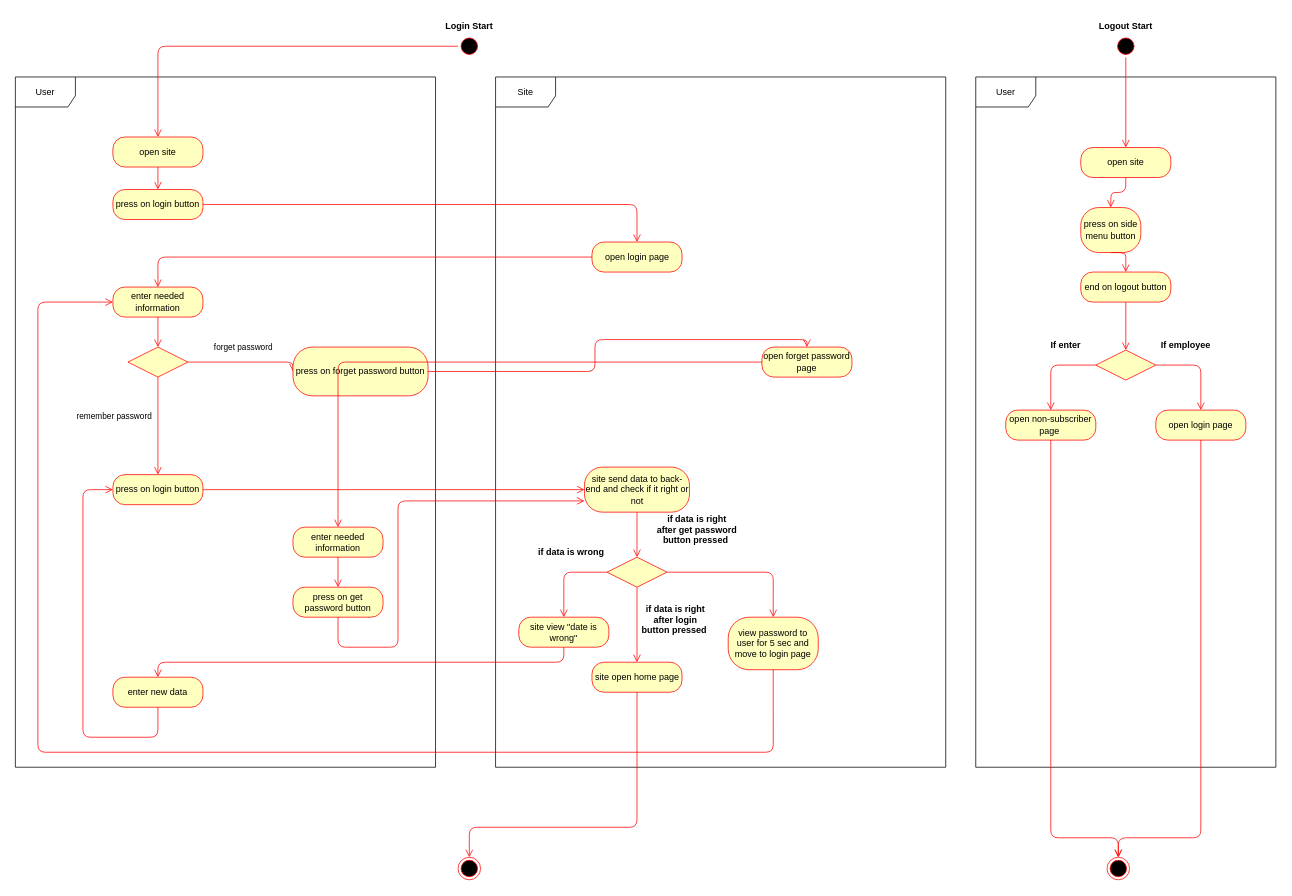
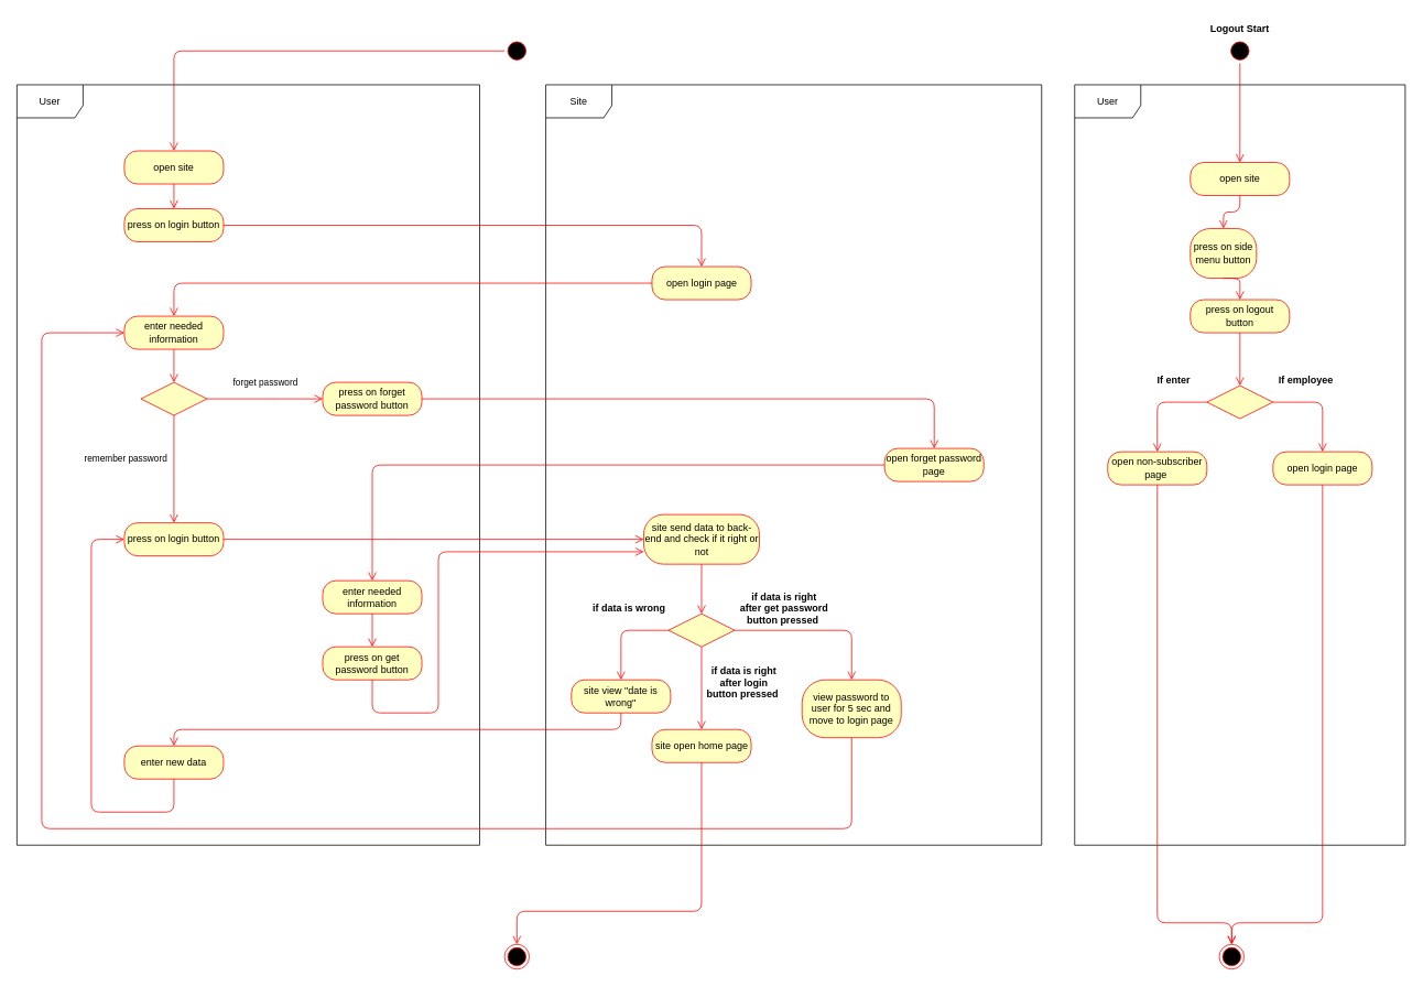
- <mxCell id="38" value="Login Start" style="text;align=center;fontStyle=1;verticalAlign=middle;spacingLeft=3;spacingRight=3;strokeColor=none;rotatable=0;points=[[0,0.5],[1,0.5]];portConstraint=eastwest;" vertex="1" parent="1"><mxGeometry x="585" y="20" width="80" height="26" as="geometry" /></mxCell>
- <mxCell id="51" value="end on logout button" style="rounded=1;whiteSpace=wrap;html=1;arcSize=40;fontColor=#000000;fillColor=#ffffc0;strokeColor=#ff0000;" vertex="1" parent="1"><mxGeometry x="1440" y="362" width="120" height="40" as="geometry" /></mxCell>
+ <mxCell id="51" value="press on logout button" style="rounded=1;whiteSpace=wrap;html=1;arcSize=40;fontColor=#000000;fillColor=#ffffc0;strokeColor=#ff0000;" vertex="1" parent="1"><mxGeometry x="1440" y="362" width="120" height="40" as="geometry" /></mxCell>
- <mxCell id="35" value="open forget password page" style="rounded=1;whiteSpace=wrap;html=1;arcSize=40;fontColor=#000000;fillColor=#ffffc0;strokeColor=#ff0000;" vertex="1" parent="1"><mxGeometry x="1015" y="462" width="120" height="40" as="geometry" /></mxCell>
+ <mxCell id="35" value="open forget password page" style="rounded=1;whiteSpace=wrap;html=1;arcSize=40;fontColor=#000000;fillColor=#ffffc0;strokeColor=#ff0000;" vertex="1" parent="1"><mxGeometry x="1070" y="542" width="120" height="40" as="geometry" /></mxCell>
- <mxCell id="33" value="press on forget password button" style="rounded=1;whiteSpace=wrap;html=1;arcSize=40;fontColor=#000000;fillColor=#ffffc0;strokeColor=#ff0000;" vertex="1" parent="1"><mxGeometry x="390" y="462" width="180" height="65" as="geometry" /></mxCell>
+ <mxCell id="33" value="press on forget password button" style="rounded=1;whiteSpace=wrap;html=1;arcSize=40;fontColor=#000000;fillColor=#ffffc0;strokeColor=#ff0000;" vertex="1" parent="1"><mxGeometry x="390" y="462" width="120" height="40" as="geometry" /></mxCell>
- <mxCell id="44" value="if data is right&#10;after get password&#10;button pressed " style="text;align=center;fontStyle=1;verticalAlign=middle;spacingLeft=3;spacingRight=3;strokeColor=none;rotatable=0;points=[[0,0.5],[1,0.5]];portConstraint=eastwest;" vertex="1" parent="1"><mxGeometry x="888.5" y="692" width="80" height="26" as="geometry" /></mxCell>
+ <mxCell id="44" value="if data is right&#10;after get password&#10;button pressed " style="text;align=center;fontStyle=1;verticalAlign=middle;spacingLeft=3;spacingRight=3;strokeColor=none;rotatable=0;points=[[0,0.5],[1,0.5]];portConstraint=eastwest;" vertex="1" parent="1"><mxGeometry x="908.5" y="722" width="80" height="26" as="geometry" /></mxCell>
